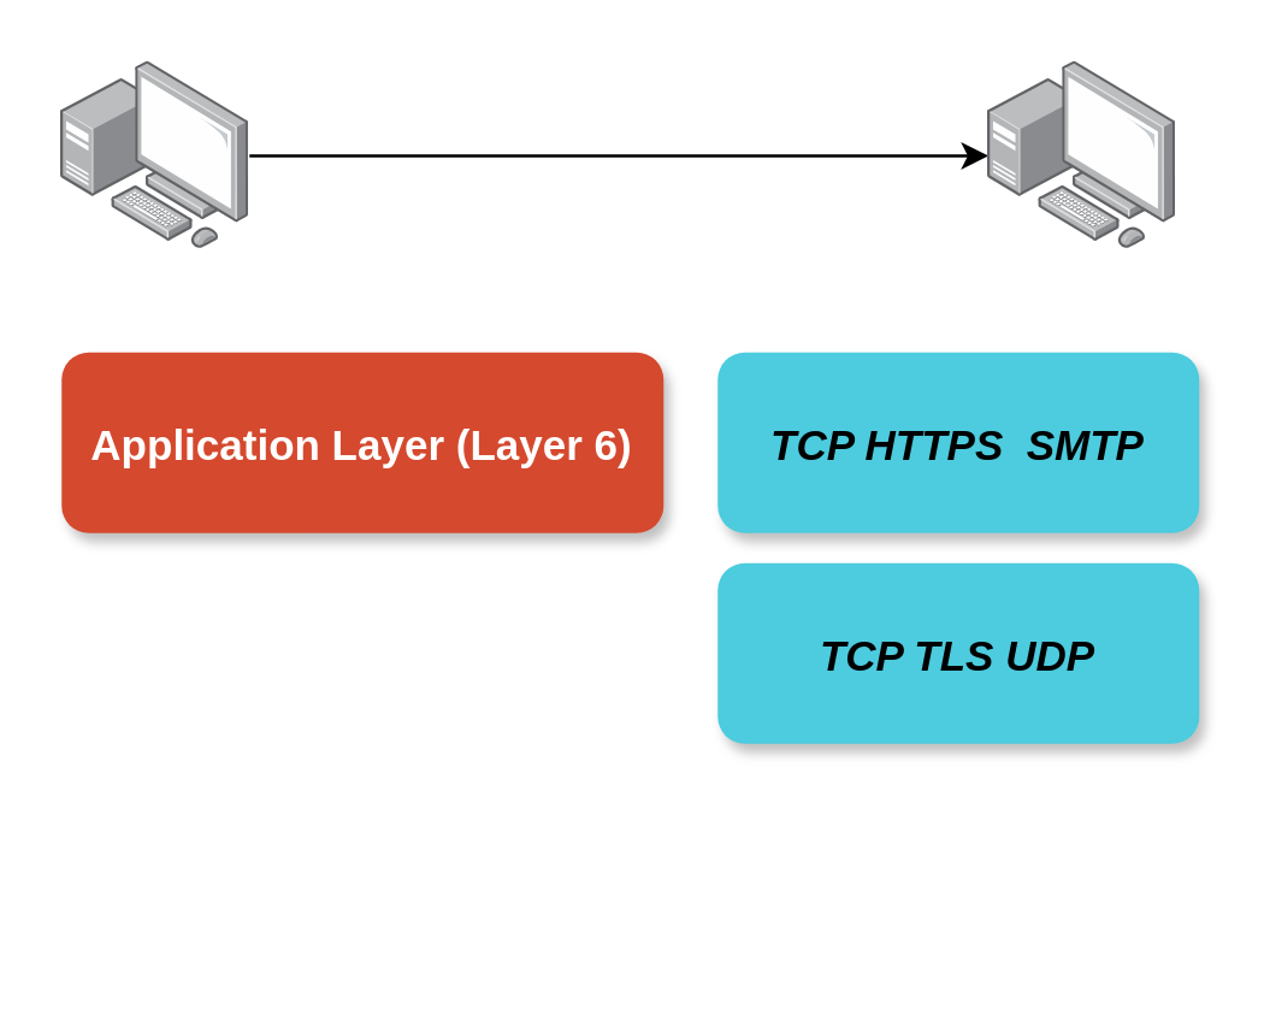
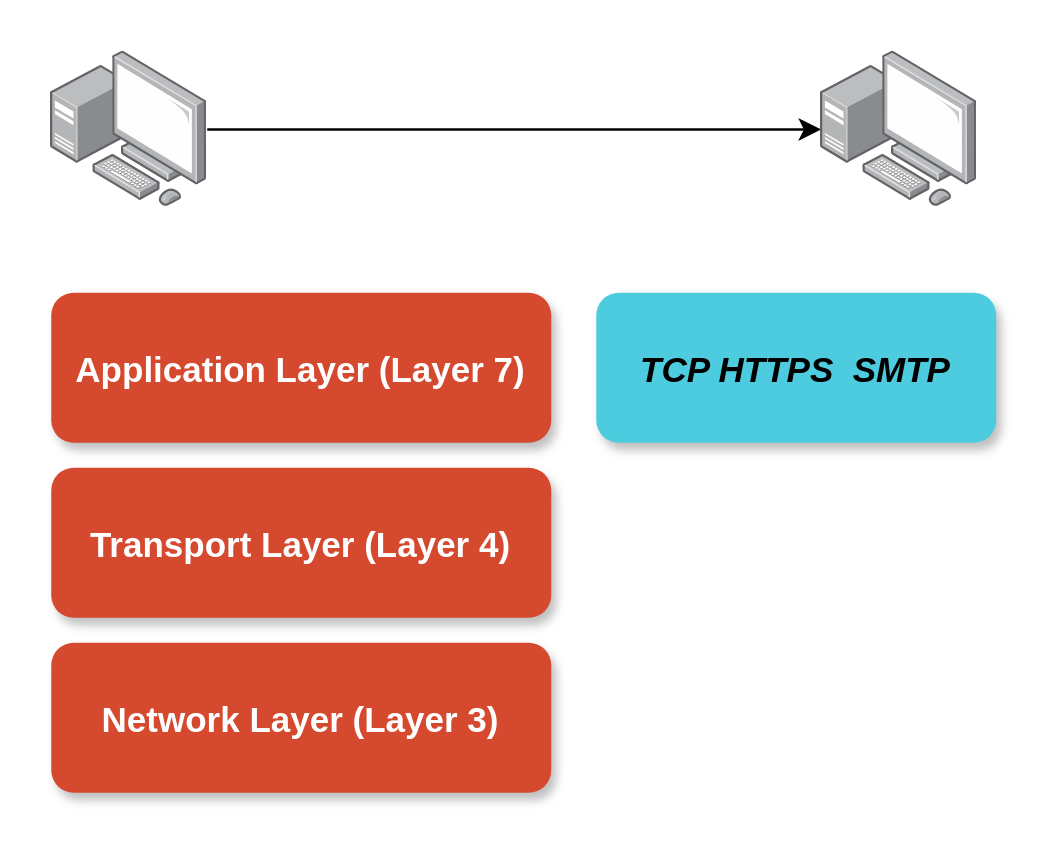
- <mxCell id="2" value="Application Layer (Layer 6)" style="rounded=1;fillColor=#D5492E;strokeColor=none;shadow=1;gradientColor=none;fontStyle=1;fontColor=#FFFFFF;fontSize=14;" vertex="1" parent="1"><mxGeometry x="20" y="116.5" width="200" height="60" as="geometry" /></mxCell>
+ <mxCell id="2" value="Application Layer (Layer 7)" style="rounded=1;fillColor=#D5492E;strokeColor=none;shadow=1;gradientColor=none;fontStyle=1;fontColor=#FFFFFF;fontSize=14;" vertex="1" parent="1"><mxGeometry x="20" y="116.5" width="200" height="60" as="geometry" /></mxCell>
+ <mxCell id="3" value="Transport Layer (Layer 4)" style="rounded=1;fillColor=#D5492E;strokeColor=none;shadow=1;gradientColor=none;fontStyle=1;fontColor=#FFFFFF;fontSize=14;" vertex="1" parent="1"><mxGeometry x="20" y="186.5" width="200" height="60" as="geometry" /></mxCell>
- <mxCell id="6" value="TCP TLS UDP" style="rounded=1;fillColor=#4CCCDE;strokeColor=none;shadow=1;gradientColor=none;fontStyle=3;fontColor=black;fontSize=14;" vertex="1" parent="1"><mxGeometry x="238" y="186.5" width="160" height="60" as="geometry" /></mxCell>
+ <mxCell id="4" value="Network Layer (Layer 3)" style="rounded=1;fillColor=#D5492E;strokeColor=none;shadow=1;gradientColor=none;fontStyle=1;fontColor=#FFFFFF;fontSize=14;" vertex="1" parent="1"><mxGeometry x="20" y="256.5" width="200" height="60" as="geometry" /></mxCell>
